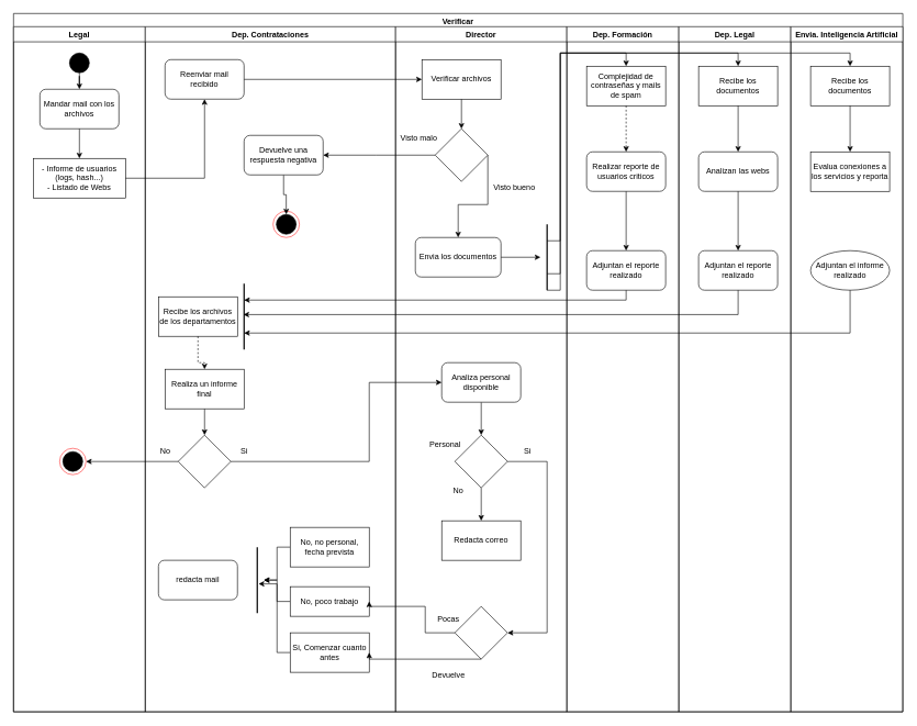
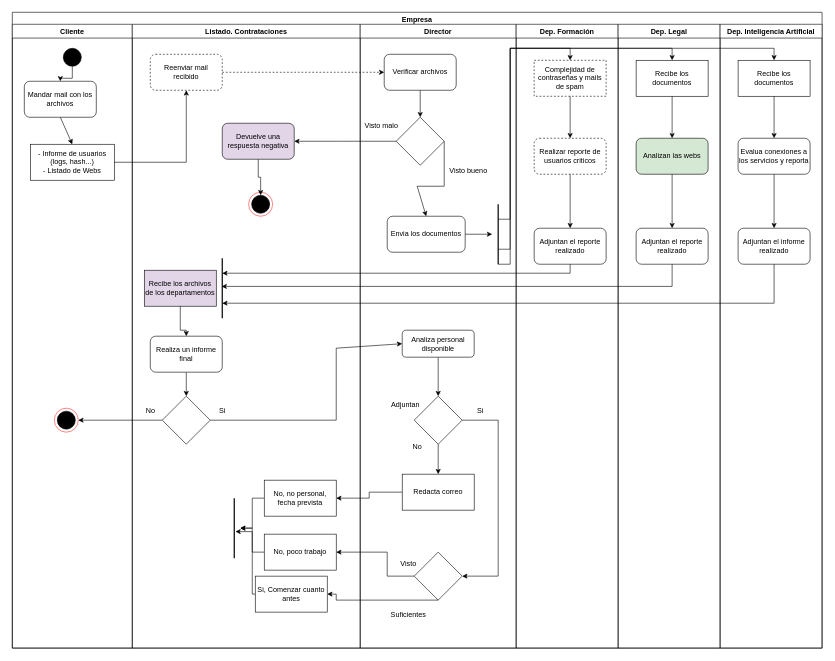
- <mxCell id="2" value="Verificar" style="swimlane;fillColor=#FFFFFF;" vertex="1" parent="1"><mxGeometry y="20" width="1350" height="1060" as="geometry" x="20" /></mxCell>
+ <mxCell id="2" value="Empresa" style="swimlane;fillColor=#FFFFFF;" vertex="1" parent="1"><mxGeometry y="20" width="1350" height="1060" as="geometry" x="20" /></mxCell>
- <mxCell id="3" value="Legal" style="swimlane;" vertex="1" parent="2"><mxGeometry y="20" width="200" height="1040" as="geometry" /></mxCell>
+ <mxCell id="3" value="Cliente" style="swimlane;" vertex="1" parent="2"><mxGeometry y="20" width="200" height="1040" as="geometry" /></mxCell>
- <mxCell id="12" value="Dep. Contrataciones" style="swimlane;" vertex="1" parent="2"><mxGeometry x="200" y="20" width="380" height="1040" as="geometry" /></mxCell>
+ <mxCell id="12" value="Listado. Contrataciones" style="swimlane;" vertex="1" parent="2"><mxGeometry x="200" y="20" width="380" height="1040" as="geometry" /></mxCell>
- <mxCell id="69" value="Envia. Inteligencia Artificial" style="swimlane;" vertex="1" parent="2"><mxGeometry x="1180" y="20" width="170" height="1040" as="geometry" /></mxCell>
+ <mxCell id="69" value="Dep. Inteligencia Artificial" style="swimlane;" vertex="1" parent="2"><mxGeometry x="1180" y="20" width="170" height="1040" as="geometry" /></mxCell>
- <mxCell id="14" value="Reenviar mail recibido" style="rounded=1;whiteSpace=wrap;html=1;fillColor=#FFFFFF;" vertex="1" parent="12"><mxGeometry x="30" y="50" width="120" height="60" as="geometry" /></mxCell>
+ <mxCell id="14" value="Reenviar mail recibido" style="rounded=1;whiteSpace=wrap;html=1;fillColor=#FFFFFF;dashed=1;" vertex="1" parent="12"><mxGeometry x="30" y="50" width="120" height="60" as="geometry" /></mxCell>
- <mxCell id="76" value="" style="endArrow=classic;html=1;rounded=0;exitX=1;exitY=0.5;exitDx=0;exitDy=0;entryX=0;entryY=0.5;entryDx=0;entryDy=0;" edge="1" parent="2" source="14" target="36"><mxGeometry width="50" height="50" relative="1" as="geometry"><mxPoint x="610" y="280" as="sourcePoint" /><mxPoint x="660" y="230" as="targetPoint" /></mxGeometry></mxCell>
+ <mxCell id="76" value="" style="endArrow=classic;html=1;rounded=0;exitX=1;exitY=0.5;exitDx=0;exitDy=0;entryX=0;entryY=0.5;entryDx=0;entryDy=0;dashed=1;" edge="1" parent="2" source="14" target="36"><mxGeometry width="50" height="50" relative="1" as="geometry"><mxPoint x="610" y="280" as="sourcePoint" /><mxPoint x="660" y="230" as="targetPoint" /></mxGeometry></mxCell>
- <mxCell id="36" value="Verificar archivos" style="whiteSpace=wrap;html=1;fillColor=#FFFFFF;rounded=0;" vertex="1" parent="35"><mxGeometry x="40" y="50" width="120" height="60" as="geometry" /></mxCell>
+ <mxCell id="36" value="Verificar archivos" style="rounded=1;whiteSpace=wrap;html=1;fillColor=#FFFFFF;" vertex="1" parent="35"><mxGeometry x="40" y="50" width="120" height="60" as="geometry" /></mxCell>
- <mxCell id="58" value="Complejidad de contraseñas y mails de spam" style="rounded=0;whiteSpace=wrap;html=1;fillColor=#FFFFFF;" vertex="1" parent="57"><mxGeometry x="30" y="60" width="120" height="60" as="geometry" /></mxCell>
+ <mxCell id="58" value="Complejidad de contraseñas y mails de spam" style="rounded=0;whiteSpace=wrap;html=1;fillColor=#FFFFFF;dashed=1;" vertex="1" parent="57"><mxGeometry x="30" y="60" width="120" height="60" as="geometry" /></mxCell>
- <mxCell id="7" value="Mandar mail con los archivos" style="rounded=1;whiteSpace=wrap;html=1;fillColor=#FFFFFF;" vertex="1" parent="3"><mxGeometry x="40" y="95" width="120" height="60" as="geometry" /></mxCell>
+ <mxCell id="7" value="Mandar mail con los archivos" style="rounded=1;whiteSpace=wrap;html=1;fillColor=#FFFFFF;" vertex="1" parent="3"><mxGeometry x="20" y="95" width="120" height="60" as="geometry" /></mxCell>
- <mxCell id="61" value="" style="endArrow=classic;html=1;rounded=0;fillColor=#000000;exitX=0.5;exitY=1;exitDx=0;exitDy=0;entryX=0.5;entryY=0;entryDx=0;entryDy=0;dashed=1;" edge="1" parent="57" source="58" target="59"><mxGeometry width="50" height="50" relative="1" as="geometry"><mxPoint x="-100" y="320" as="sourcePoint" /><mxPoint x="-50" y="270" as="targetPoint" /></mxGeometry></mxCell>
+ <mxCell id="61" value="" style="endArrow=classic;html=1;rounded=0;fillColor=#000000;exitX=0.5;exitY=1;exitDx=0;exitDy=0;entryX=0.5;entryY=0;entryDx=0;entryDy=0;" edge="1" parent="57" source="58" target="59"><mxGeometry width="50" height="50" relative="1" as="geometry"><mxPoint x="-100" y="320" as="sourcePoint" /><mxPoint x="-50" y="270" as="targetPoint" /></mxGeometry></mxCell>
- <mxCell id="16" value="Devuelve una respuesta negativa" style="rounded=1;whiteSpace=wrap;html=1;fillColor=#FFFFFF;" vertex="1" parent="12"><mxGeometry x="150" y="165" width="120" height="60" as="geometry" /></mxCell>
+ <mxCell id="16" value="Devuelve una respuesta negativa" style="rounded=1;whiteSpace=wrap;html=1;fillColor=#e1d5e7;" vertex="1" parent="12"><mxGeometry x="150" y="165" width="120" height="60" as="geometry" /></mxCell>
- <mxCell id="59" value="Realizar reporte de usuarios criticos" style="rounded=1;whiteSpace=wrap;html=1;fillColor=#FFFFFF;" vertex="1" parent="57"><mxGeometry x="30" y="190" width="120" height="60" as="geometry" /></mxCell>
+ <mxCell id="59" value="Realizar reporte de usuarios criticos" style="rounded=1;whiteSpace=wrap;html=1;fillColor=#FFFFFF;dashed=1;" vertex="1" parent="57"><mxGeometry x="30" y="190" width="120" height="60" as="geometry" /></mxCell>
- <mxCell id="65" value="Analizan las webs" style="rounded=1;whiteSpace=wrap;html=1;fillColor=#FFFFFF;" vertex="1" parent="63"><mxGeometry x="30" y="190" width="120" height="60" as="geometry" /></mxCell>
+ <mxCell id="65" value="Analizan las webs" style="rounded=1;whiteSpace=wrap;html=1;fillColor=#d5e8d4;" vertex="1" parent="63"><mxGeometry x="30" y="190" width="120" height="60" as="geometry" /></mxCell>
- <mxCell id="71" value="Evalua conexiones a los servicios y reporta" style="whiteSpace=wrap;html=1;fillColor=#FFFFFF;rounded=0;" vertex="1" parent="69"><mxGeometry x="30" y="190" width="120" height="60" as="geometry" /></mxCell>
+ <mxCell id="71" value="Evalua conexiones a los servicios y reporta" style="rounded=1;whiteSpace=wrap;html=1;fillColor=#FFFFFF;" vertex="1" parent="69"><mxGeometry x="30" y="190" width="120" height="60" as="geometry" /></mxCell>
+ <mxCell id="74" value="" style="endArrow=classic;html=1;rounded=0;fillColor=#000000;exitX=0.5;exitY=1;exitDx=0;exitDy=0;entryX=0.5;entryY=0;entryDx=0;entryDy=0;" edge="1" parent="69" source="71" target="72"><mxGeometry width="50" height="50" relative="1" as="geometry"><mxPoint x="-590" y="-300" as="sourcePoint" /><mxPoint x="-590" y="-230" as="targetPoint" /></mxGeometry></mxCell>
- <mxCell id="39" value="Envia los documentos" style="rounded=1;whiteSpace=wrap;html=1;fillColor=#FFFFFF;" vertex="1" parent="35"><mxGeometry x="30" y="320" width="130" height="60" as="geometry" /></mxCell>
+ <mxCell id="39" value="Envia los documentos" style="rounded=1;whiteSpace=wrap;html=1;fillColor=#FFFFFF;" vertex="1" parent="35"><mxGeometry x="45" y="320" width="130" height="60" as="geometry" /></mxCell>
- <mxCell id="72" value="Adjuntan el informe realizado" style="ellipse;whiteSpace=wrap;html=1;fillColor=#FFFFFF;" vertex="1" parent="69"><mxGeometry x="30" y="340" width="120" height="60" as="geometry" /></mxCell>
+ <mxCell id="72" value="Adjuntan el informe realizado" style="rounded=1;whiteSpace=wrap;html=1;fillColor=#FFFFFF;" vertex="1" parent="69"><mxGeometry x="30" y="340" width="120" height="60" as="geometry" /></mxCell>
- <mxCell id="18" value="Recibe los archivos de los departamentos" style="rounded=0;whiteSpace=wrap;html=1;fillColor=#FFFFFF;" vertex="1" parent="12"><mxGeometry x="20" y="410" width="120" height="60" as="geometry" /></mxCell>
+ <mxCell id="18" value="Recibe los archivos de los departamentos" style="rounded=0;whiteSpace=wrap;html=1;fillColor=#e1d5e7;" vertex="1" parent="12"><mxGeometry x="20" y="410" width="120" height="60" as="geometry" /></mxCell>
- <mxCell id="21" value="" style="endArrow=classic;html=1;rounded=0;fillColor=#000000;exitX=0.5;exitY=1;exitDx=0;exitDy=0;entryX=0.5;entryY=0;entryDx=0;entryDy=0;dashed=1;" edge="1" parent="12" source="18" target="20"><mxGeometry width="50" height="50" relative="1" as="geometry"><mxPoint x="410" y="530" as="sourcePoint" /><mxPoint x="460" y="480" as="targetPoint" /><Array as="points"><mxPoint x="80" y="510" /><mxPoint x="90" y="510" /></Array></mxGeometry></mxCell>
+ <mxCell id="21" value="" style="endArrow=classic;html=1;rounded=0;fillColor=#000000;exitX=0.5;exitY=1;exitDx=0;exitDy=0;entryX=0.5;entryY=0;entryDx=0;entryDy=0;" edge="1" parent="12" source="18" target="20"><mxGeometry width="50" height="50" relative="1" as="geometry"><mxPoint x="410" y="530" as="sourcePoint" /><mxPoint x="460" y="480" as="targetPoint" /><Array as="points"><mxPoint x="80" y="510" /><mxPoint x="90" y="510" /></Array></mxGeometry></mxCell>
- <mxCell id="43" value="Analiza personal disponible" style="rounded=1;whiteSpace=wrap;html=1;strokeColor=#000000;fillColor=#FFFFFF;" vertex="1" parent="35"><mxGeometry x="70" y="510" width="120" height="60" as="geometry" /></mxCell>
+ <mxCell id="43" value="Analiza personal disponible" style="rounded=1;whiteSpace=wrap;html=1;strokeColor=#000000;fillColor=#FFFFFF;" vertex="1" parent="35"><mxGeometry x="70" y="510" width="120" height="45" as="geometry" /></mxCell>
- <mxCell id="20" value="Realiza un informe final" style="whiteSpace=wrap;html=1;fillColor=#FFFFFF;rounded=0;" vertex="1" parent="12"><mxGeometry x="30" y="520" width="120" height="60" as="geometry" /></mxCell>
+ <mxCell id="20" value="Realiza un informe final" style="rounded=1;whiteSpace=wrap;html=1;fillColor=#FFFFFF;" vertex="1" parent="12"><mxGeometry x="30" y="520" width="120" height="60" as="geometry" /></mxCell>
- <mxCell id="54" value="Personal" style="text;html=1;align=center;verticalAlign=middle;resizable=0;points=[];autosize=1;strokeColor=none;fillColor=none;" vertex="1" parent="35"><mxGeometry x="40" y="620" width="70" height="30" as="geometry" /></mxCell>
+ <mxCell id="54" value="Adjuntan" style="text;html=1;align=center;verticalAlign=middle;resizable=0;points=[];autosize=1;strokeColor=none;fillColor=none;" vertex="1" parent="35"><mxGeometry x="40" y="620" width="70" height="30" as="geometry" /></mxCell>
+ <mxCell id="86" value="" style="edgeStyle=orthogonalEdgeStyle;rounded=0;orthogonalLoop=1;jettySize=auto;html=1;fillColor=#000000;" edge="1" parent="2" source="48" target="28"><mxGeometry relative="1" as="geometry" /></mxCell>
- <mxCell id="23" value="redacta mail" style="rounded=1;whiteSpace=wrap;html=1;strokeColor=#000000;fillColor=#FFFFFF;" vertex="1" parent="12"><mxGeometry x="20" y="810" width="120" height="60" as="geometry" /></mxCell>
- <mxCell id="30" value="No, poco trabajo" style="rounded=0;whiteSpace=wrap;html=1;strokeColor=#000000;fillColor=#FFFFFF;" vertex="1" parent="12"><mxGeometry x="220" y="850" width="120" height="45" as="geometry" /></mxCell>
+ <mxCell id="30" value="No, poco trabajo" style="rounded=0;whiteSpace=wrap;html=1;strokeColor=#000000;fillColor=#FFFFFF;" vertex="1" parent="12"><mxGeometry x="220" y="850" width="120" height="60" as="geometry" /></mxCell>
- <mxCell id="50" value="Pocas" style="text;html=1;align=center;verticalAlign=middle;resizable=0;points=[];autosize=1;strokeColor=none;fillColor=none;" vertex="1" parent="35"><mxGeometry x="50" y="885" width="60" height="30" as="geometry" /></mxCell>
+ <mxCell id="50" value="Visto" style="text;html=1;align=center;verticalAlign=middle;resizable=0;points=[];autosize=1;strokeColor=none;fillColor=none;" vertex="1" parent="35"><mxGeometry x="50" y="885" width="60" height="30" as="geometry" /></mxCell>
- <mxCell id="32" value="Si, Comenzar cuanto antes" style="rounded=0;whiteSpace=wrap;html=1;strokeColor=#000000;fillColor=#FFFFFF;" vertex="1" parent="12"><mxGeometry x="220" y="920" width="120" height="60" as="geometry" /></mxCell>
+ <mxCell id="32" value="Si, Comenzar cuanto antes" style="rounded=0;whiteSpace=wrap;html=1;strokeColor=#000000;fillColor=#FFFFFF;" vertex="1" parent="12"><mxGeometry x="205" y="920" width="120" height="60" as="geometry" /></mxCell>
- <mxCell id="51" value="Devuelve" style="text;html=1;align=center;verticalAlign=middle;resizable=0;points=[];autosize=1;strokeColor=none;fillColor=none;" vertex="1" parent="35"><mxGeometry x="40" y="970" width="80" height="30" as="geometry" /></mxCell>
+ <mxCell id="51" value="Suficientes" style="text;html=1;align=center;verticalAlign=middle;resizable=0;points=[];autosize=1;strokeColor=none;fillColor=none;" vertex="1" parent="35"><mxGeometry x="40" y="970" width="80" height="30" as="geometry" /></mxCell>
